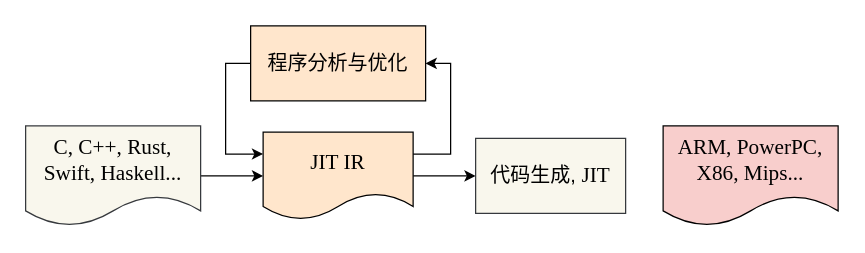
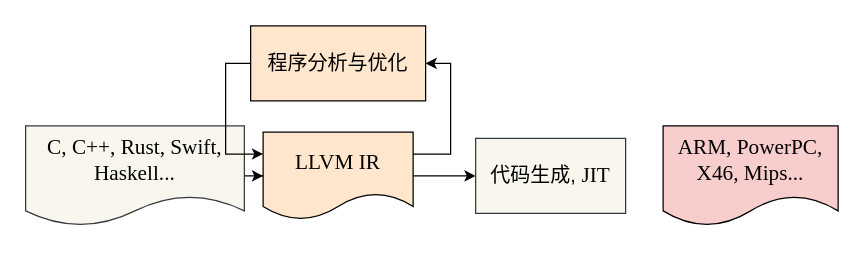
- <mxCell id="7" value="&lt;div style=&quot;font-size: 17px;&quot;&gt;&lt;font style=&quot;font-size: 17px;&quot; face=&quot;Times New Roman&quot;&gt;&lt;font style=&quot;font-size: 17px;&quot;&gt;ARM,&amp;nbsp;&lt;/font&gt;&lt;span style=&quot;background-color: initial;&quot;&gt;PowerPC,&lt;/span&gt;&lt;/font&gt;&lt;/div&gt;&lt;div style=&quot;font-size: 17px;&quot;&gt;&lt;font face=&quot;Times New Roman&quot; style=&quot;font-size: 17px;&quot;&gt;X86, Mips..&lt;/font&gt;&lt;font face=&quot;okeiMYgmep0lcBc6LFoL&quot; style=&quot;font-size: 17px;&quot;&gt;.&lt;/font&gt;&lt;/div&gt;" style="shape=document;whiteSpace=wrap;html=1;boundedLbl=1;fillColor=#f8cecc;strokeColor=#000000;" vertex="1" parent="1"><mxGeometry x="530" y="100" width="140" height="80" as="geometry" /></mxCell>
+ <mxCell id="7" value="&lt;div style=&quot;font-size: 17px;&quot;&gt;&lt;font style=&quot;font-size: 17px;&quot; face=&quot;Times New Roman&quot;&gt;&lt;font style=&quot;font-size: 17px;&quot;&gt;ARM,&amp;nbsp;&lt;/font&gt;&lt;span style=&quot;background-color: initial;&quot;&gt;PowerPC,&lt;/span&gt;&lt;/font&gt;&lt;/div&gt;&lt;div style=&quot;font-size: 17px;&quot;&gt;&lt;font face=&quot;Times New Roman&quot; style=&quot;font-size: 17px;&quot;&gt;X46, Mips..&lt;/font&gt;&lt;font face=&quot;okeiMYgmep0lcBc6LFoL&quot; style=&quot;font-size: 17px;&quot;&gt;.&lt;/font&gt;&lt;/div&gt;" style="shape=document;whiteSpace=wrap;html=1;boundedLbl=1;fillColor=#f8cecc;strokeColor=#000000;" vertex="1" parent="1"><mxGeometry x="530" y="100" width="140" height="80" as="geometry" /></mxCell>
- <mxCell id="5" value="&lt;font face=&quot;Times New Roman&quot; style=&quot;font-size: 17px;&quot;&gt;JIT IR&lt;/font&gt;" style="shape=document;whiteSpace=wrap;html=1;boundedLbl=1;fillColor=#ffe6cc;strokeColor=#000000;" vertex="1" parent="1"><mxGeometry x="210" y="105" width="120" height="70" as="geometry" /></mxCell>
+ <mxCell id="5" value="&lt;font face=&quot;Times New Roman&quot; style=&quot;font-size: 17px;&quot;&gt;LLVM IR&lt;/font&gt;" style="shape=document;whiteSpace=wrap;html=1;boundedLbl=1;fillColor=#ffe6cc;strokeColor=#000000;" vertex="1" parent="1"><mxGeometry x="210" y="105" width="120" height="70" as="geometry" /></mxCell>
- <mxCell id="3" value="&lt;div&gt;&lt;font face=&quot;Times New Roman&quot; style=&quot;font-size: 17px;&quot;&gt;C, C++, Rust, Swift, Haskell...&lt;/font&gt;&lt;/div&gt;" style="shape=document;whiteSpace=wrap;html=1;boundedLbl=1;fillColor=#f9f7ed;strokeColor=#36393d;" vertex="1" parent="1"><mxGeometry x="20" y="100" width="140" height="80" as="geometry" /></mxCell>
+ <mxCell id="3" value="&lt;div&gt;&lt;font face=&quot;Times New Roman&quot; style=&quot;font-size: 17px;&quot;&gt;C, C++, Rust, Swift, Haskell...&lt;/font&gt;&lt;/div&gt;" style="shape=document;whiteSpace=wrap;html=1;boundedLbl=1;fillColor=#f9f7ed;strokeColor=#36393d;" vertex="1" parent="1"><mxGeometry x="20" y="100" width="175" height="80" as="geometry" /></mxCell>
